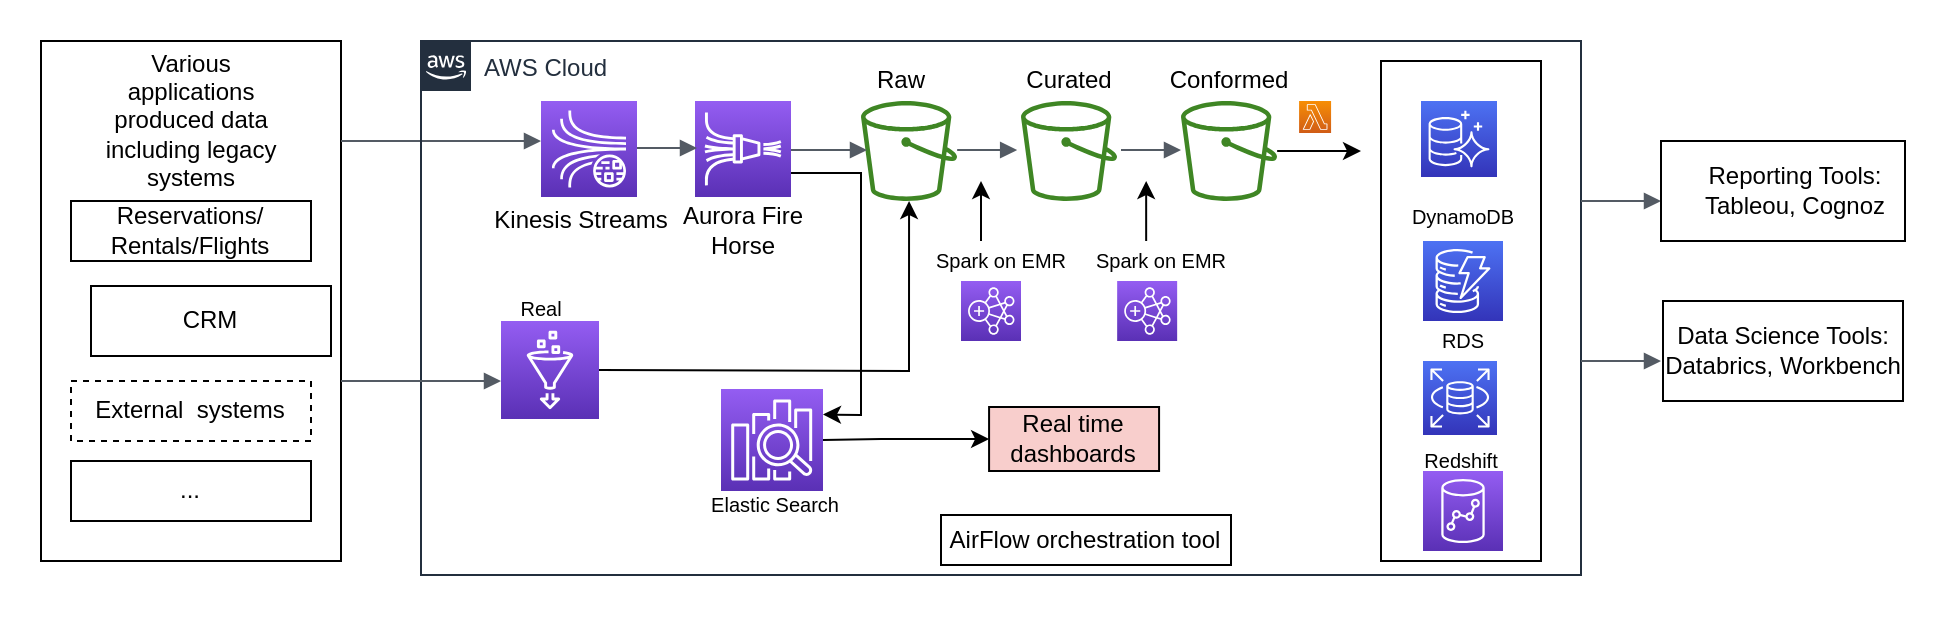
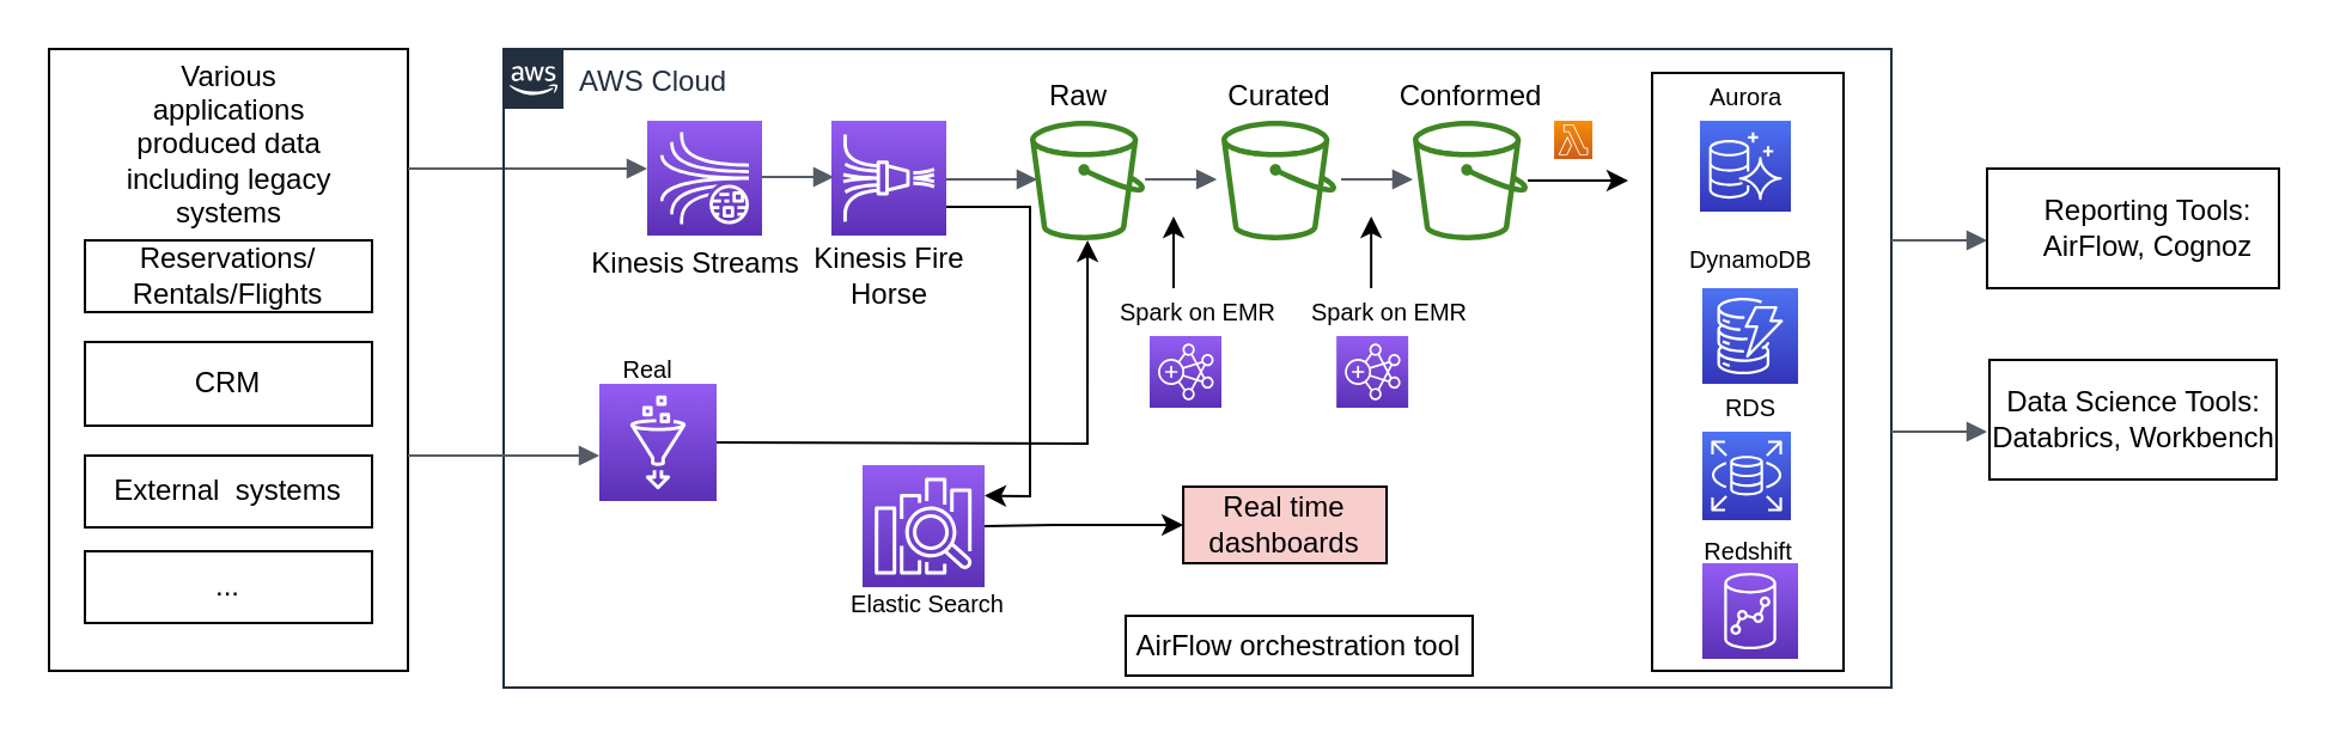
+ <mxCell id="43" value="Aurora" style="text;html=1;align=center;verticalAlign=middle;resizable=0;points=[];autosize=1;strokeColor=none;fillColor=none;fontSize=10;" vertex="1" parent="9"><mxGeometry x="494" y="10" width="50" height="20" as="geometry" /></mxCell>
- <mxCell id="54" value="Reporting Tools:&lt;br style=&quot;font-size: 12px;&quot;&gt;Tableou, Cognoz" style="text;html=1;align=center;verticalAlign=middle;resizable=0;points=[];autosize=1;strokeColor=none;fillColor=none;fontSize=12;" vertex="1" parent="1"><mxGeometry x="842" y="80" width="110" height="30" as="geometry" /></mxCell>
+ <mxCell id="54" value="Reporting Tools:&lt;br style=&quot;font-size: 12px;&quot;&gt;AirFlow, Cognoz" style="text;html=1;align=center;verticalAlign=middle;resizable=0;points=[];autosize=1;strokeColor=none;fillColor=none;fontSize=12;" vertex="1" parent="1"><mxGeometry x="842" y="80" width="110" height="30" as="geometry" /></mxCell>
- <mxCell id="13" value="Aurora Fire&lt;br&gt;Horse" style="text;html=1;align=center;verticalAlign=middle;resizable=0;points=[];autosize=1;strokeColor=none;fillColor=none;" vertex="1" parent="9"><mxGeometry x="121" y="80" width="80" height="30" as="geometry" /></mxCell>
+ <mxCell id="13" value="Kinesis Fire&lt;br&gt;Horse" style="text;html=1;align=center;verticalAlign=middle;resizable=0;points=[];autosize=1;strokeColor=none;fillColor=none;" vertex="1" parent="9"><mxGeometry x="121" y="80" width="80" height="30" as="geometry" /></mxCell>
- <mxCell id="4" value="CRM" style="rounded=0;whiteSpace=wrap;html=1;" vertex="1" parent="1"><mxGeometry x="45" y="142.5" width="120" height="35" as="geometry" /></mxCell>
+ <mxCell id="4" value="CRM" style="rounded=0;whiteSpace=wrap;html=1;" vertex="1" parent="1"><mxGeometry x="35" y="142.5" width="120" height="35" as="geometry" /></mxCell>
- <mxCell id="5" value="External &amp;nbsp;systems" style="rounded=0;whiteSpace=wrap;html=1;dashed=1;" vertex="1" parent="1"><mxGeometry x="35" y="190" width="120" height="30" as="geometry" /></mxCell>
+ <mxCell id="5" value="External &amp;nbsp;systems" style="rounded=0;whiteSpace=wrap;html=1;" vertex="1" parent="1"><mxGeometry x="35" y="190" width="120" height="30" as="geometry" /></mxCell>
